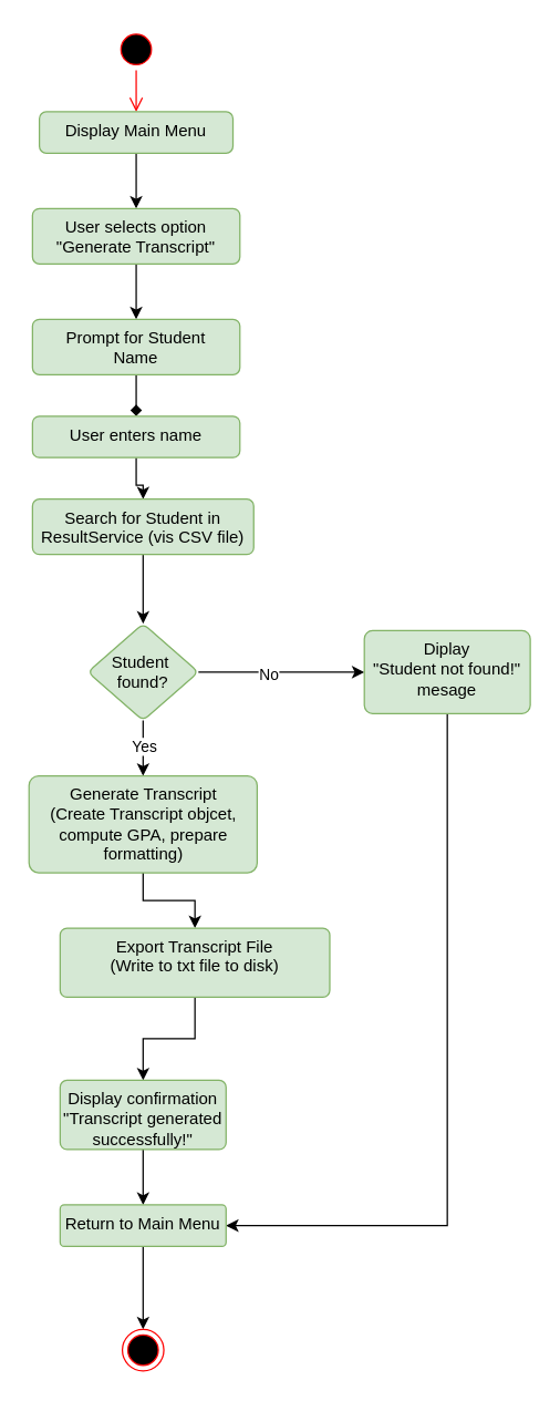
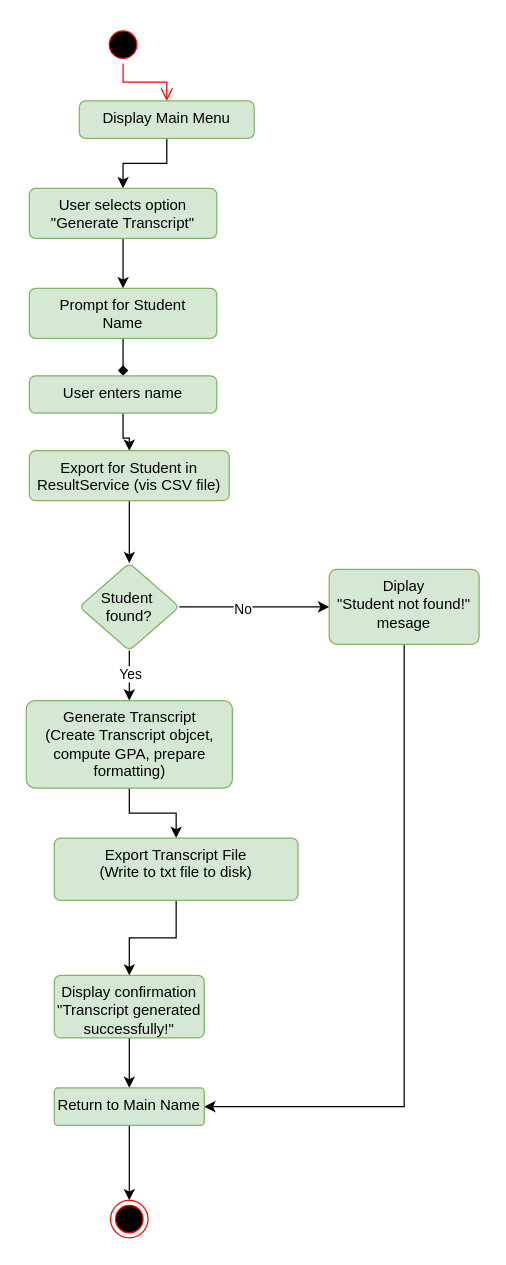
- <mxCell id="28" value="Display Main Menu" style="html=1;align=center;verticalAlign=top;rounded=1;absoluteArcSize=1;arcSize=10;dashed=0;whiteSpace=wrap;fillColor=#d5e8d4;strokeColor=#82b366;" parent="1" vertex="1"><mxGeometry x="28" y="80" width="140" height="30" as="geometry" /></mxCell>
+ <mxCell id="28" value="Display Main Menu" style="html=1;align=center;verticalAlign=top;rounded=1;absoluteArcSize=1;arcSize=10;dashed=0;whiteSpace=wrap;fillColor=#d5e8d4;strokeColor=#82b366;" parent="1" vertex="1"><mxGeometry x="63" y="80" width="140" height="30" as="geometry" /></mxCell>
- <mxCell id="11" value="Search for Student in ResultService (vis CSV file)" style="html=1;align=center;verticalAlign=top;rounded=1;absoluteArcSize=1;arcSize=10;dashed=0;whiteSpace=wrap;fillColor=#d5e8d4;strokeColor=#82b366;" parent="1" vertex="1"><mxGeometry x="23" y="360" width="160" height="40" as="geometry" /></mxCell>
+ <mxCell id="11" value="Export for Student in ResultService (vis CSV file)" style="html=1;align=center;verticalAlign=top;rounded=1;absoluteArcSize=1;arcSize=10;dashed=0;whiteSpace=wrap;fillColor=#d5e8d4;strokeColor=#82b366;" parent="1" vertex="1"><mxGeometry x="23" y="360" width="160" height="40" as="geometry" /></mxCell>
- <mxCell id="26" value="Return to Main Menu" style="whiteSpace=wrap;html=1;verticalAlign=top;rounded=1;arcSize=10;dashed=0;fillColor=#d5e8d4;strokeColor=#82b366;" parent="1" vertex="1"><mxGeometry x="43" y="870" width="120" height="30" as="geometry" /></mxCell>
+ <mxCell id="26" value="Return to Main Name" style="whiteSpace=wrap;html=1;verticalAlign=top;rounded=1;arcSize=10;dashed=0;fillColor=#d5e8d4;strokeColor=#82b366;" parent="1" vertex="1"><mxGeometry x="43" y="870" width="120" height="30" as="geometry" /></mxCell>
